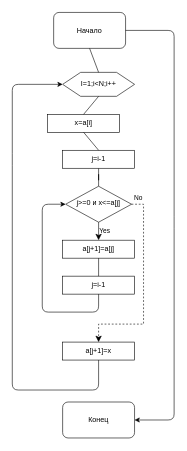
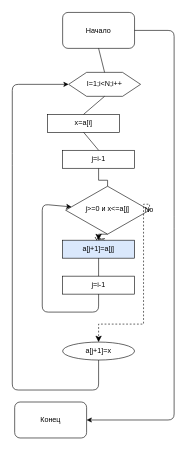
- <mxCell id="5" value="Начало" style="rounded=1;whiteSpace=wrap;html=1;" vertex="1" parent="1"><mxGeometry x="89" y="20" width="120" height="60" as="geometry" /></mxCell>
+ <mxCell id="5" value="Начало" style="rounded=1;whiteSpace=wrap;html=1;" vertex="1" parent="1"><mxGeometry x="104" y="20" width="120" height="60" as="geometry" /></mxCell>
- <mxCell id="6" value="&lt;span style=&quot;white-space: normal&quot;&gt;I=1;i&amp;lt;N;i++&lt;/span&gt;" style="shape=hexagon;perimeter=hexagonPerimeter2;whiteSpace=wrap;html=1;" vertex="1" parent="1"><mxGeometry x="104" y="120" width="120" height="40" as="geometry" /></mxCell>
+ <mxCell id="6" value="&lt;span style=&quot;white-space: normal&quot;&gt;I=1;i&amp;lt;N;i++&lt;/span&gt;" style="shape=hexagon;perimeter=hexagonPerimeter2;whiteSpace=wrap;html=1;" vertex="1" parent="1"><mxGeometry x="114" y="120" width="120" height="40" as="geometry" /></mxCell>
- <mxCell id="2" value="j&amp;gt;=0 и x&amp;lt;=a[j]" style="rhombus;whiteSpace=wrap;html=1;shadow=0;fontFamily=Helvetica;fontSize=12;align=center;strokeWidth=1;spacing=6;spacingTop=-4;" parent="1" vertex="1"><mxGeometry x="109" y="310" width="110" height="60" as="geometry" /></mxCell>
+ <mxCell id="2" value="j&amp;gt;=0 и x&amp;lt;=a[j]" style="rhombus;whiteSpace=wrap;html=1;shadow=0;fontFamily=Helvetica;fontSize=12;align=center;strokeWidth=1;spacing=6;spacingTop=-4;" parent="1" vertex="1"><mxGeometry x="109" y="310" width="140" height="80" as="geometry" /></mxCell>
- <mxCell id="10" value="a[j+1]=a[j]" style="rounded=0;whiteSpace=wrap;html=1;" vertex="1" parent="1"><mxGeometry x="104" y="400" width="120" height="30" as="geometry" /></mxCell>
+ <mxCell id="10" value="a[j+1]=a[j]" style="rounded=0;whiteSpace=wrap;html=1;fillColor=#dae8fc;" vertex="1" parent="1"><mxGeometry x="104" y="400" width="120" height="30" as="geometry" /></mxCell>
- <mxCell id="12" value="a[j+1]=x" style="rounded=0;whiteSpace=wrap;html=1;" vertex="1" parent="1"><mxGeometry x="104" y="570" width="120" height="30" as="geometry" /></mxCell>
+ <mxCell id="12" value="a[j+1]=x" style="ellipse;whiteSpace=wrap;html=1;" vertex="1" parent="1"><mxGeometry x="104" y="570" width="120" height="30" as="geometry" /></mxCell>
- <mxCell id="19" value="Конец" style="rounded=1;whiteSpace=wrap;html=1;" vertex="1" parent="1"><mxGeometry x="104" y="670" width="120" height="60" as="geometry" /></mxCell>
+ <mxCell id="19" value="Конец" style="rounded=1;whiteSpace=wrap;html=1;" vertex="1" parent="1"><mxGeometry x="24" y="670" width="120" height="60" as="geometry" /></mxCell>
